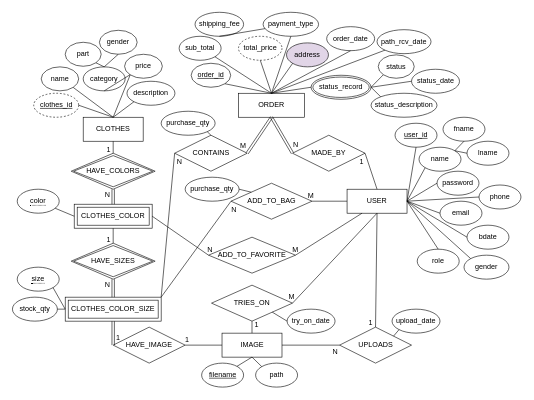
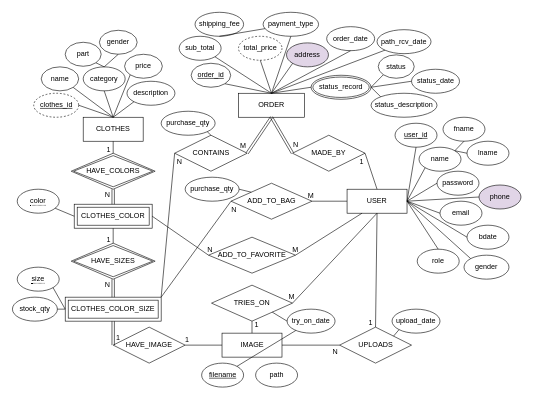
- <mxCell id="18" value="" style="endArrow=none;html=1;rounded=0;exitX=0.5;exitY=1;exitDx=0;exitDy=0;" parent="1" source="13" target="15" edge="1"><mxGeometry relative="1" as="geometry"><mxPoint x="308" y="205" as="sourcePoint" /><mxPoint x="468" y="205" as="targetPoint" /></mxGeometry></mxCell>
+ <mxCell id="18" value="" style="endArrow=none;html=1;rounded=0;exitX=0.5;exitY=1;exitDx=0;exitDy=0;entryX=0.5;entryY=0;entryDx=0;entryDy=0;" parent="1" source="13" target="12" edge="1"><mxGeometry relative="1" as="geometry"><mxPoint x="308" y="205" as="sourcePoint" /><mxPoint x="468" y="205" as="targetPoint" /></mxGeometry></mxCell>
- <mxCell id="5" value="phone" style="ellipse;whiteSpace=wrap;html=1;align=center;" parent="1" vertex="1"><mxGeometry x="798" y="308" width="70" height="40" as="geometry" /></mxCell>
+ <mxCell id="5" value="phone" style="ellipse;whiteSpace=wrap;html=1;align=center;fillColor=#e1d5e7;" parent="1" vertex="1"><mxGeometry x="798" y="308" width="70" height="40" as="geometry" /></mxCell>
- <mxCell id="26" value="" style="endArrow=none;html=1;rounded=0;exitX=0.5;exitY=1;exitDx=0;exitDy=0;entryX=0;entryY=0;entryDx=0;entryDy=0;" parent="1" source="22" target="24" edge="1"><mxGeometry relative="1" as="geometry"><mxPoint x="346" y="585" as="sourcePoint" /><mxPoint x="506" y="585" as="targetPoint" /></mxGeometry></mxCell>
+ <mxCell id="26" value="" style="endArrow=none;html=1;rounded=0;exitX=0.5;exitY=1;exitDx=0;exitDy=0;" parent="1" source="22" target="66" edge="1"><mxGeometry relative="1" as="geometry"><mxPoint x="346" y="585" as="sourcePoint" /><mxPoint x="506" y="585" as="targetPoint" /></mxGeometry></mxCell>
